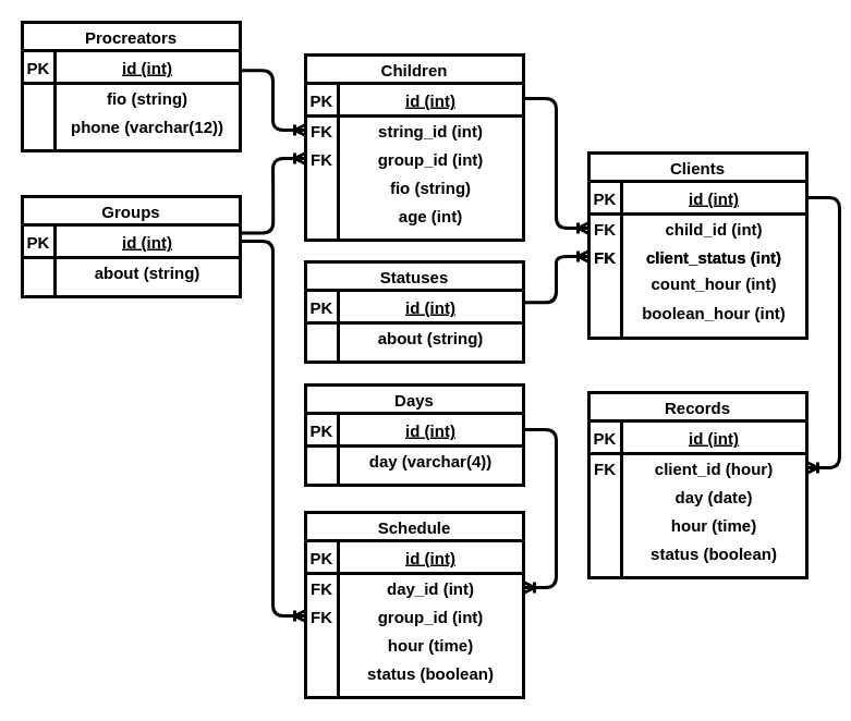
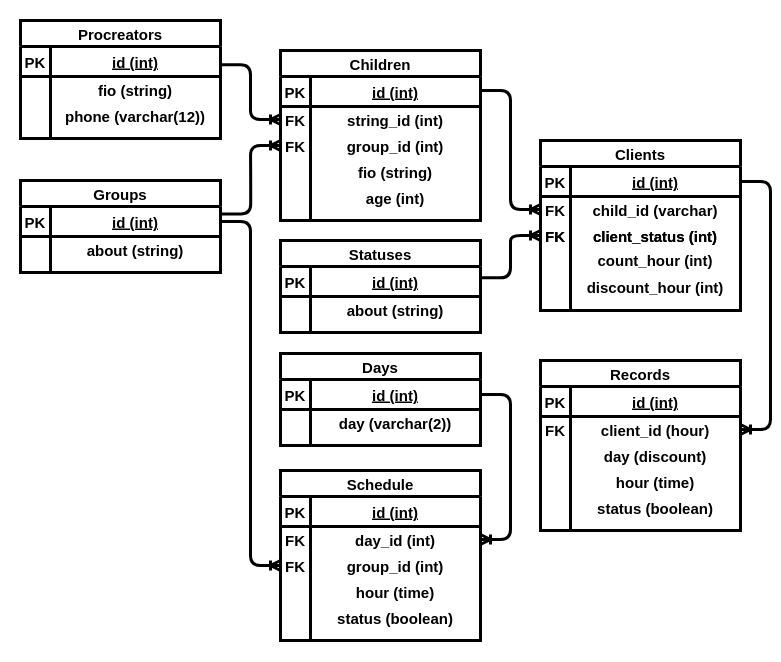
- <mxCell id="64" value="child_id (int)" style="shape=partialRectangle;top=0;left=0;right=0;bottom=0;align=center;verticalAlign=middle;fillColor=none;spacingLeft=34;spacingRight=4;overflow=hidden;rotatable=0;points=[[0,0.5],[1,0.5]];portConstraint=eastwest;dropTarget=0;fontSize=15;labelBackgroundColor=none;labelBorderColor=none;strokeWidth=3;fontStyle=1" parent="61" vertex="1"><mxGeometry y="56" width="200" height="26" as="geometry" /></mxCell>
+ <mxCell id="64" value="child_id (varchar)" style="shape=partialRectangle;top=0;left=0;right=0;bottom=0;align=center;verticalAlign=middle;fillColor=none;spacingLeft=34;spacingRight=4;overflow=hidden;rotatable=0;points=[[0,0.5],[1,0.5]];portConstraint=eastwest;dropTarget=0;fontSize=15;labelBackgroundColor=none;labelBorderColor=none;strokeWidth=3;fontStyle=1" parent="61" vertex="1"><mxGeometry y="56" width="200" height="26" as="geometry" /></mxCell>
- <mxCell id="90" value="boolean_hour (int)" style="shape=partialRectangle;top=0;left=0;right=0;bottom=0;align=center;verticalAlign=middle;fillColor=none;spacingLeft=34;spacingRight=4;overflow=hidden;rotatable=0;points=[[0,0.5],[1,0.5]];portConstraint=eastwest;dropTarget=0;fontSize=15;labelBackgroundColor=none;labelBorderColor=none;strokeWidth=3;fontStyle=1" vertex="1" parent="1"><mxGeometry x="540" y="273" width="200" height="26" as="geometry" /></mxCell>
+ <mxCell id="90" value="discount_hour (int)" style="shape=partialRectangle;top=0;left=0;right=0;bottom=0;align=center;verticalAlign=middle;fillColor=none;spacingLeft=34;spacingRight=4;overflow=hidden;rotatable=0;points=[[0,0.5],[1,0.5]];portConstraint=eastwest;dropTarget=0;fontSize=15;labelBackgroundColor=none;labelBorderColor=none;strokeWidth=3;fontStyle=1" vertex="1" parent="1"><mxGeometry x="540" y="273" width="200" height="26" as="geometry" /></mxCell>
- <mxCell id="43" value="day (varchar(4))" style="shape=partialRectangle;top=0;left=0;right=0;bottom=0;align=center;verticalAlign=middle;fillColor=none;spacingLeft=34;spacingRight=4;overflow=hidden;rotatable=0;points=[[0,0.5],[1,0.5]];portConstraint=eastwest;dropTarget=0;fontSize=15;labelBackgroundColor=none;labelBorderColor=none;strokeWidth=3;fontStyle=1" parent="40" vertex="1"><mxGeometry y="56" width="200" height="26" as="geometry" /></mxCell>
+ <mxCell id="43" value="day (varchar(2))" style="shape=partialRectangle;top=0;left=0;right=0;bottom=0;align=center;verticalAlign=middle;fillColor=none;spacingLeft=34;spacingRight=4;overflow=hidden;rotatable=0;points=[[0,0.5],[1,0.5]];portConstraint=eastwest;dropTarget=0;fontSize=15;labelBackgroundColor=none;labelBorderColor=none;strokeWidth=3;fontStyle=1" parent="40" vertex="1"><mxGeometry y="56" width="200" height="26" as="geometry" /></mxCell>
- <mxCell id="79" value="day (date)" style="shape=partialRectangle;top=0;left=0;right=0;bottom=0;align=center;verticalAlign=middle;fillColor=none;spacingLeft=34;spacingRight=4;overflow=hidden;rotatable=0;points=[[0,0.5],[1,0.5]];portConstraint=eastwest;dropTarget=0;fontSize=15;labelBackgroundColor=none;labelBorderColor=none;strokeWidth=3;fontStyle=1" parent="74" vertex="1"><mxGeometry y="82" width="200" height="26" as="geometry" /></mxCell>
+ <mxCell id="79" value="day (discount)" style="shape=partialRectangle;top=0;left=0;right=0;bottom=0;align=center;verticalAlign=middle;fillColor=none;spacingLeft=34;spacingRight=4;overflow=hidden;rotatable=0;points=[[0,0.5],[1,0.5]];portConstraint=eastwest;dropTarget=0;fontSize=15;labelBackgroundColor=none;labelBorderColor=none;strokeWidth=3;fontStyle=1" parent="74" vertex="1"><mxGeometry y="82" width="200" height="26" as="geometry" /></mxCell>
